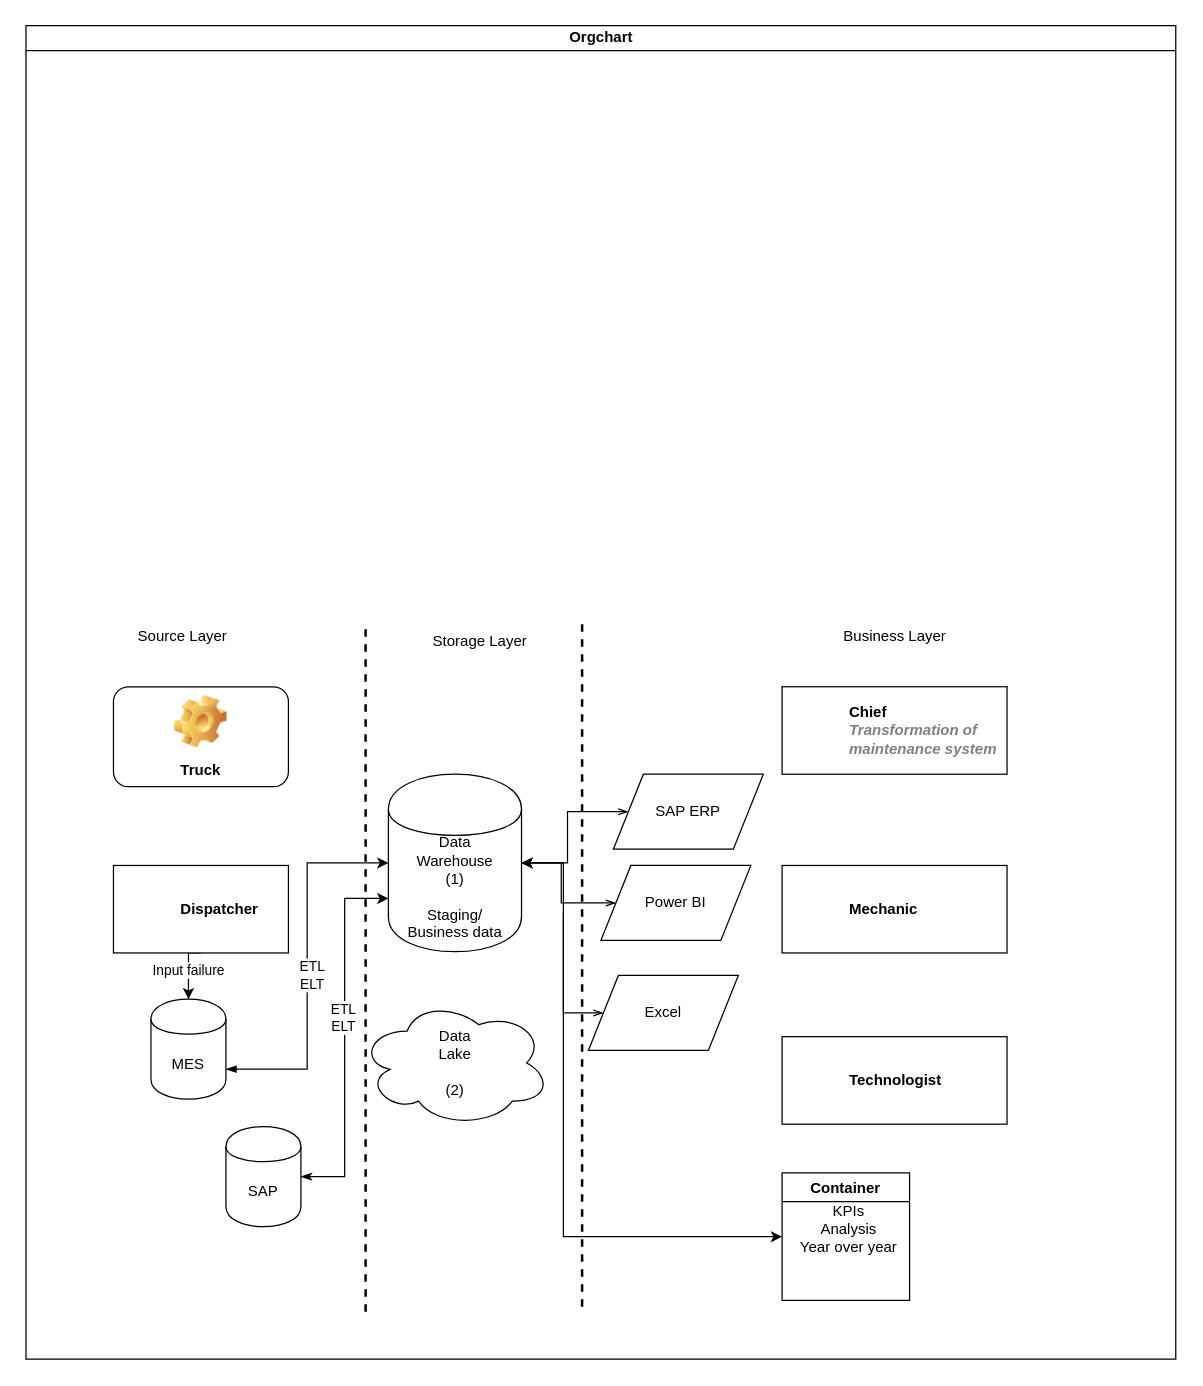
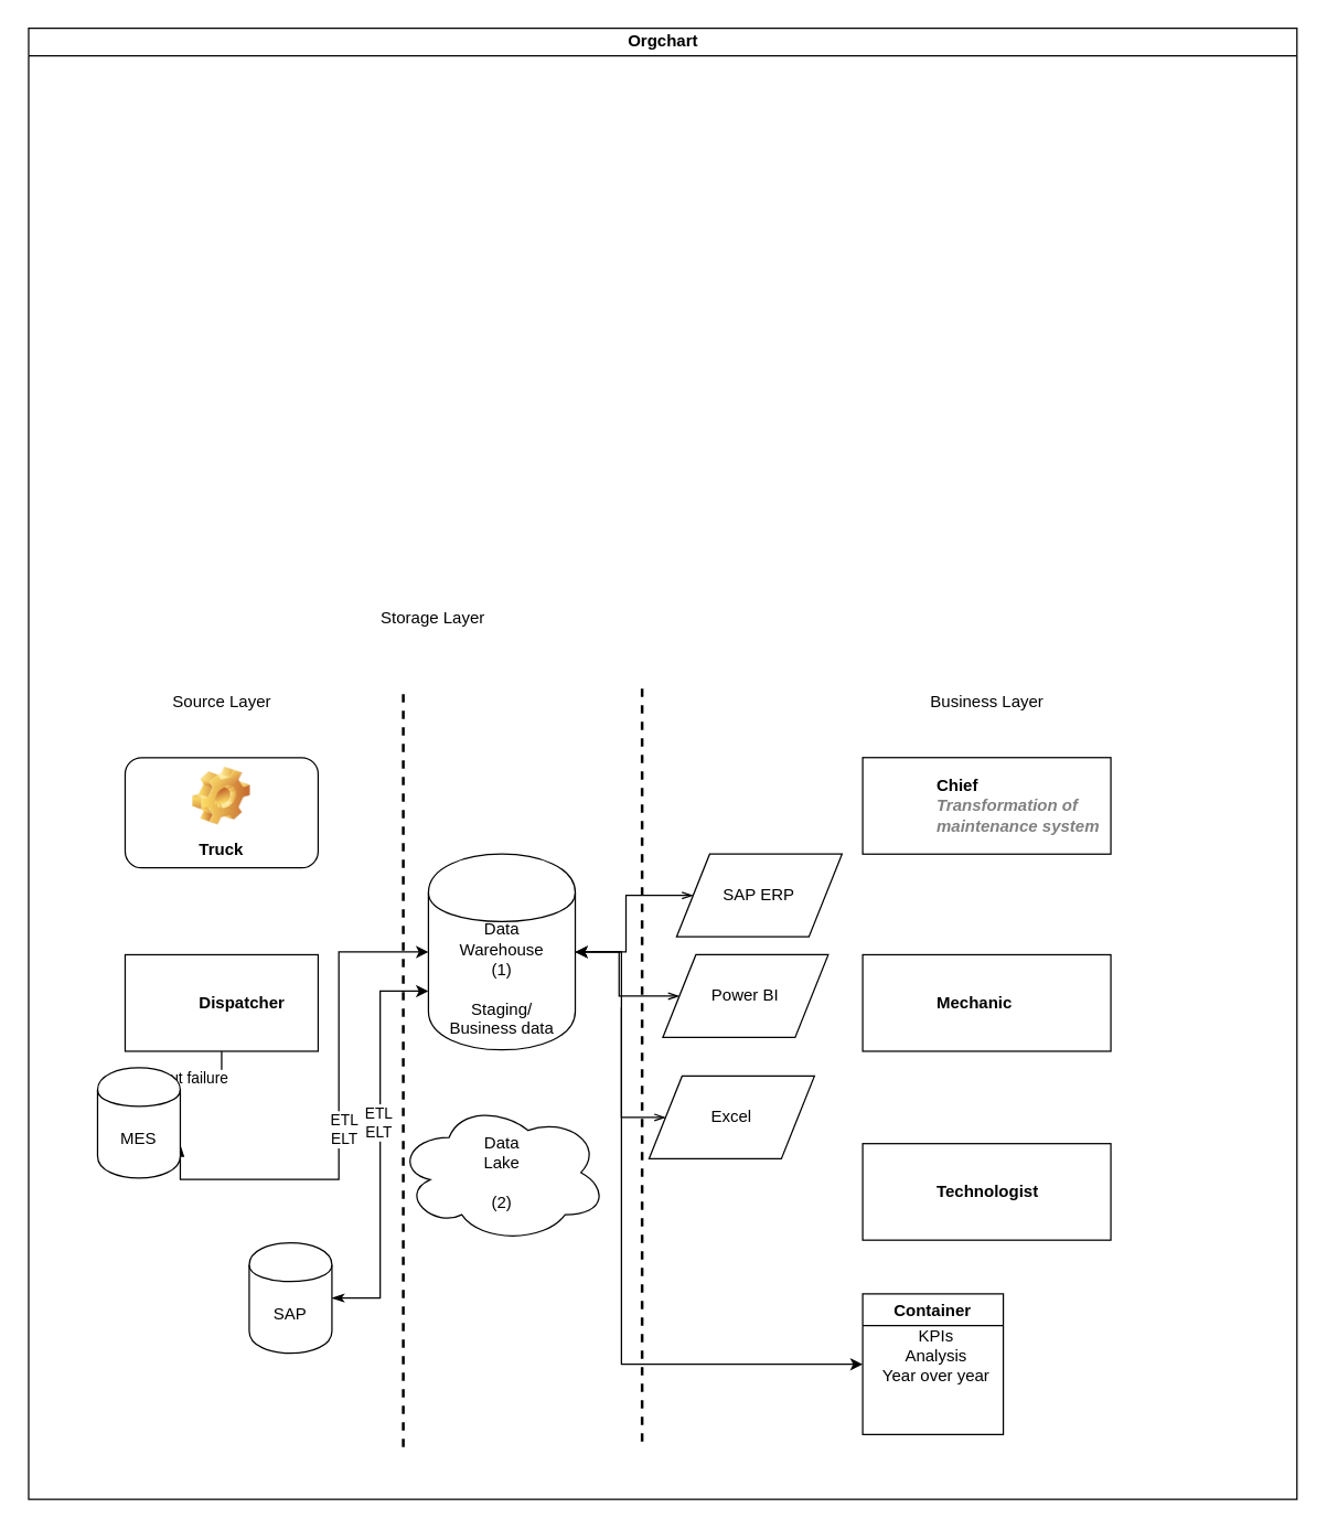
- <mxCell id="12" value="Source Layer" style="text;html=1;align=center;verticalAlign=middle;resizable=0;points=[];autosize=1;" vertex="1" parent="2"><mxGeometry x="80" y="479" width="90" height="20" as="geometry" /></mxCell>
+ <mxCell id="12" value="Source Layer" style="text;html=1;align=center;verticalAlign=middle;resizable=0;points=[];autosize=1;" vertex="1" parent="2"><mxGeometry x="95" y="479" width="90" height="20" as="geometry" /></mxCell>
- <mxCell id="19" value="Storage Layer" style="text;html=1;align=center;verticalAlign=middle;resizable=0;points=[];autosize=1;" vertex="1" parent="2"><mxGeometry x="318" y="483" width="90" height="20" as="geometry" /></mxCell>
+ <mxCell id="19" value="Storage Layer" style="text;html=1;align=center;verticalAlign=middle;resizable=0;points=[];autosize=1;" vertex="1" parent="2"><mxGeometry x="248" y="418" width="90" height="20" as="geometry" /></mxCell>
- <mxCell id="8" value="MES" style="shape=cylinder;whiteSpace=wrap;html=1;boundedLbl=1;backgroundOutline=1;" vertex="1" parent="2"><mxGeometry x="100" y="779" width="60" height="80" as="geometry" /></mxCell>
+ <mxCell id="8" value="MES" style="shape=cylinder;whiteSpace=wrap;html=1;boundedLbl=1;backgroundOutline=1;" vertex="1" parent="2"><mxGeometry x="50" y="754" width="60" height="80" as="geometry" /></mxCell>
